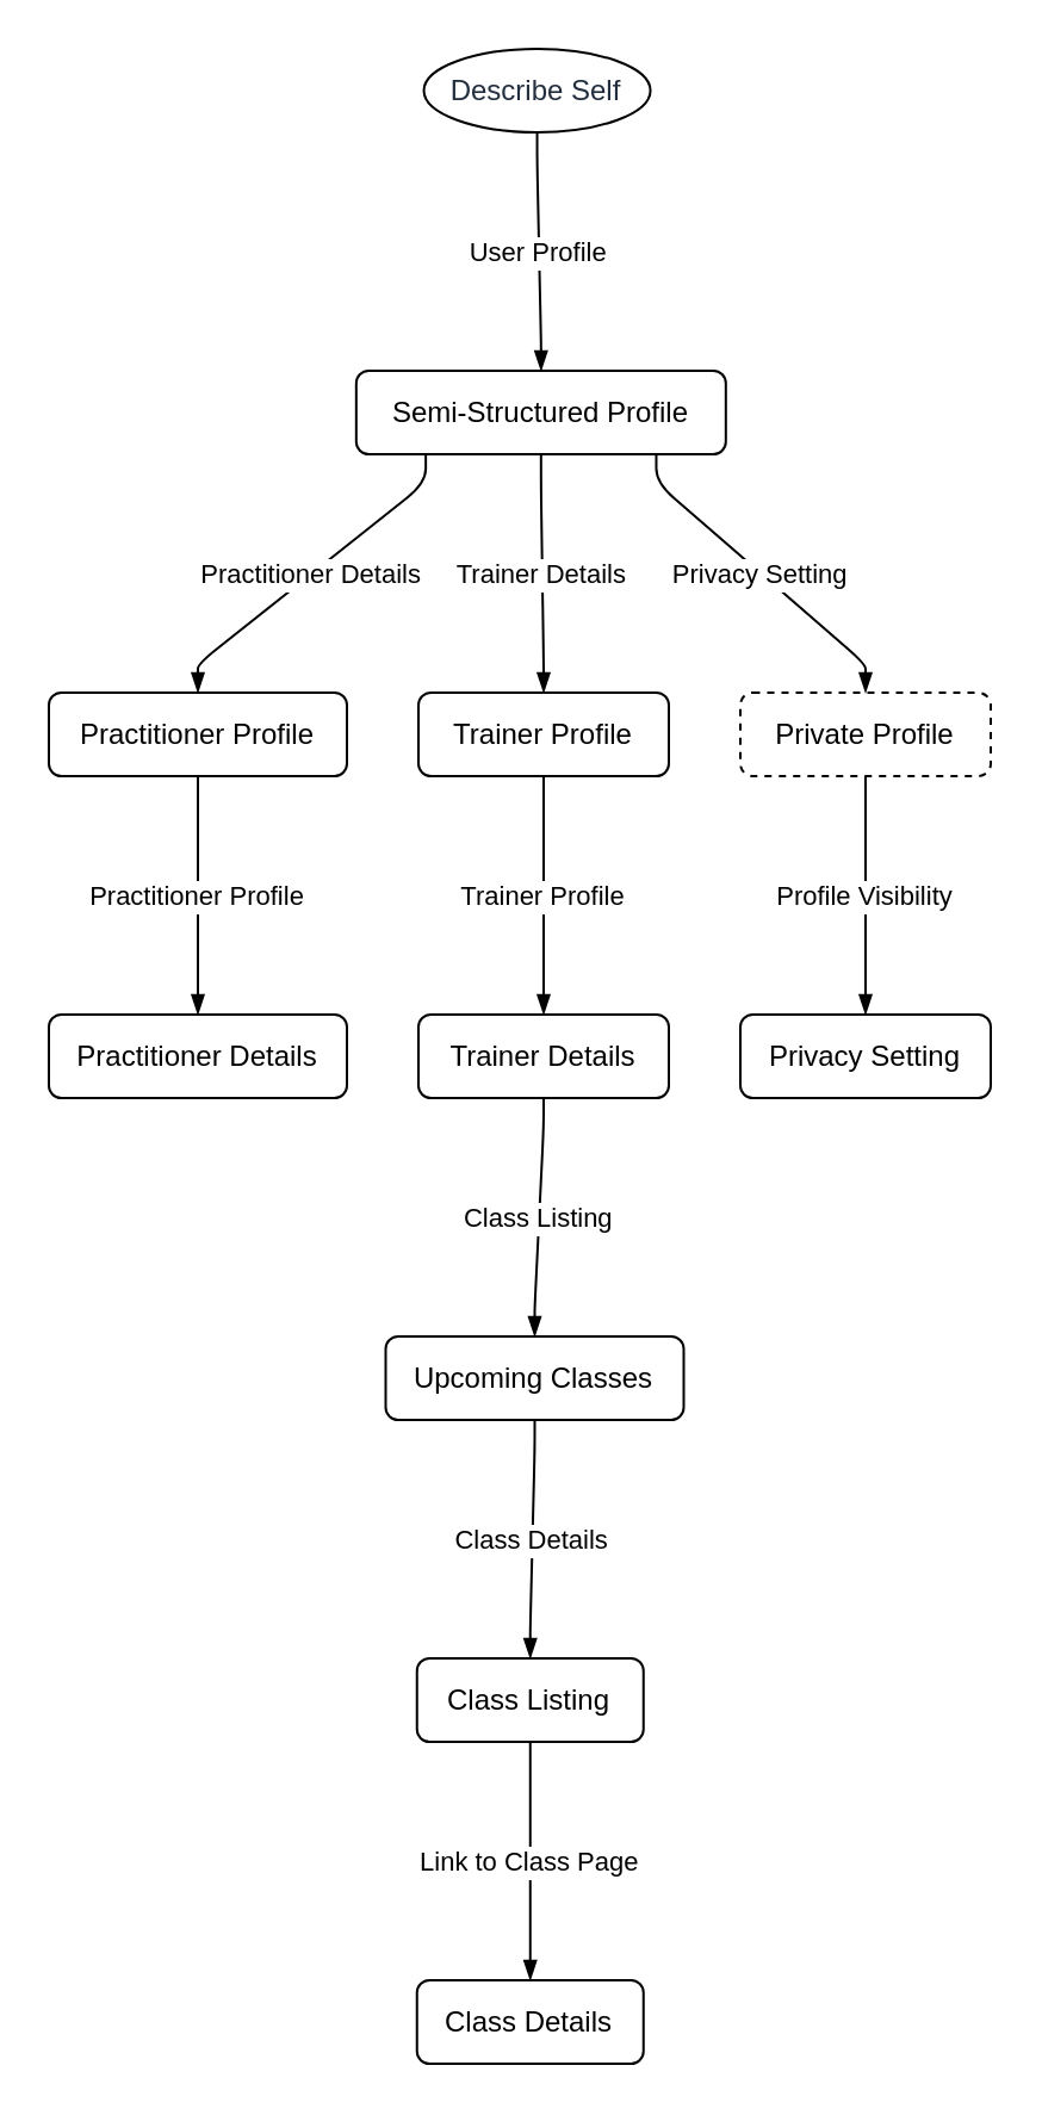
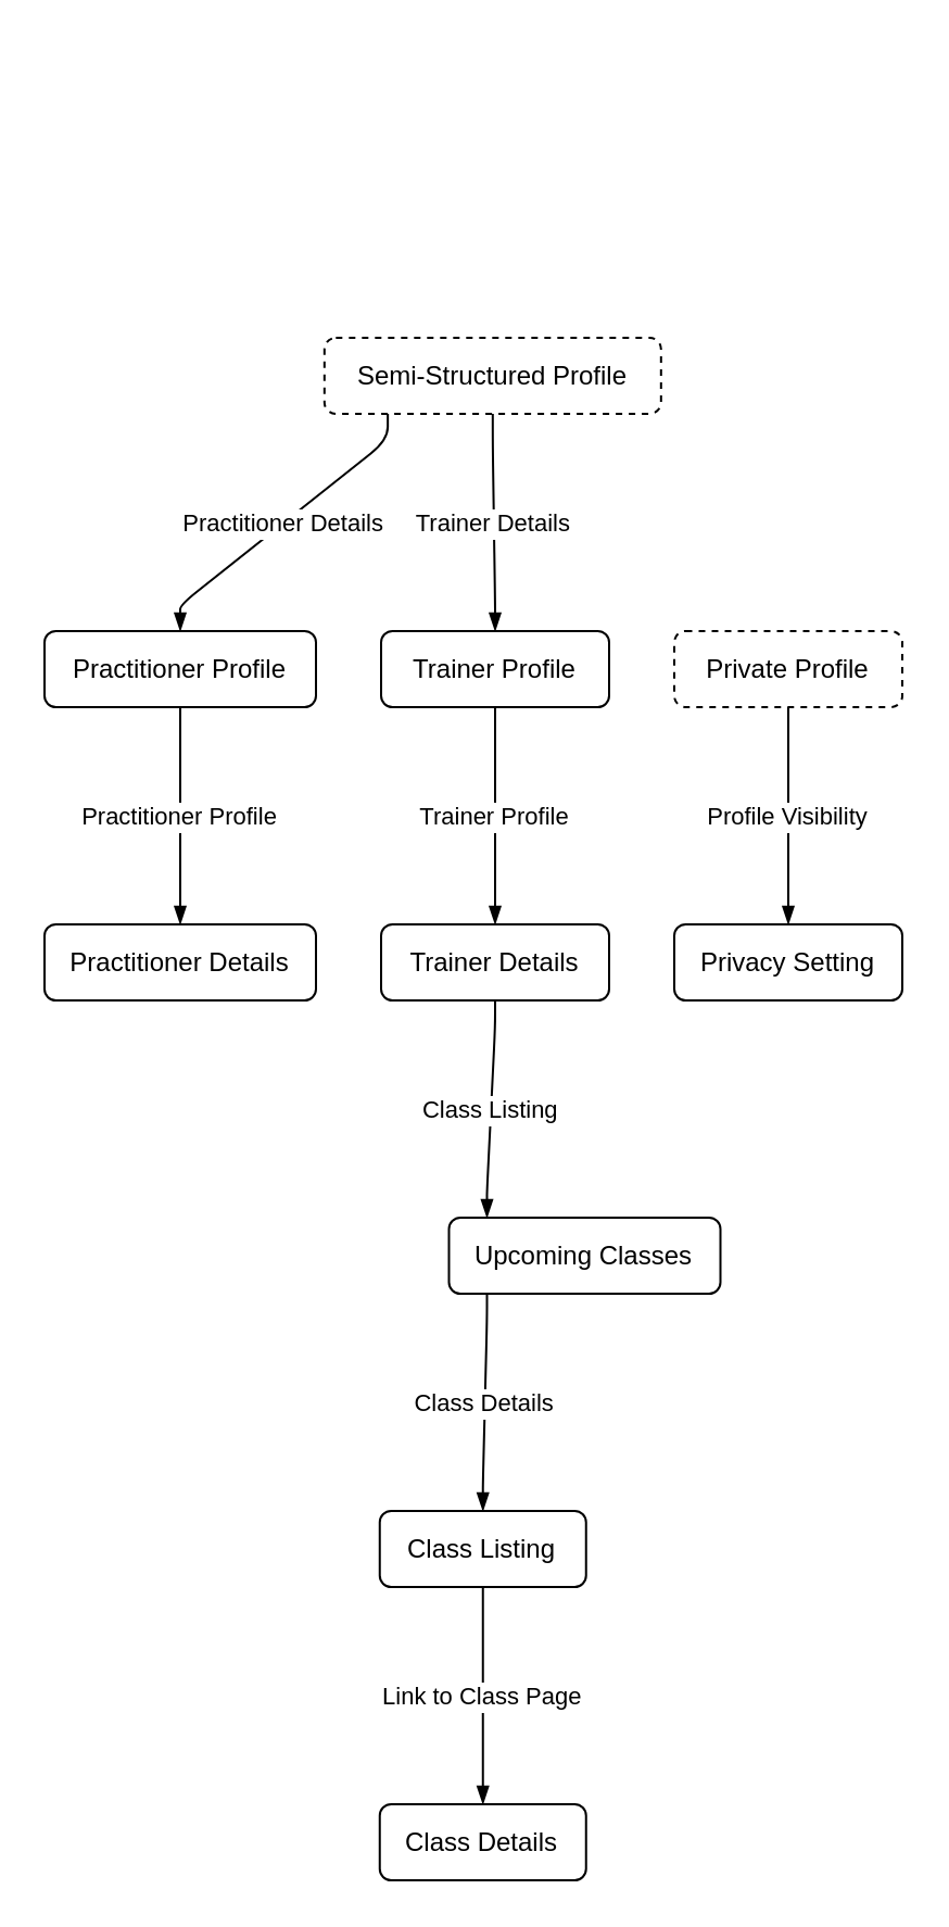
- <mxCell id="2" value="Describe Self" style="shape=ellipse;perimeter=ellipsePerimeter;whiteSpace=wrap;html=1;fillColor=#ffffff;strokeColor=#000000;align=center;verticalAlign=middle;fontColor=#232F3E;" vertex="1" parent="1"><mxGeometry x="177.266" y="20" width="95" height="35" as="geometry" /></mxCell>
- <mxCell id="13" value="User Profile" style="endArrow=blockThin;endFill=1;fontSize=11;orthogonal=1;noEdgeStyle=1;" edge="1" parent="1" source="2" target="3"><mxGeometry relative="1" as="geometry"><Array as="points"><mxPoint x="224.766" y="67" /><mxPoint x="226.406" y="143" /></Array></mxGeometry></mxCell>
- <mxCell id="3" value="Semi-Structured Profile" style="whiteSpace=wrap;html=1;rounded=1;fillColor=#ffffff;strokeColor=#000000;" vertex="1" parent="1"><mxGeometry x="148.906" y="155" width="155" height="35" as="geometry" /></mxCell>
+ <mxCell id="3" value="Semi-Structured Profile" style="whiteSpace=wrap;html=1;rounded=1;fillColor=#ffffff;strokeColor=#000000;dashed=1;" vertex="1" parent="1"><mxGeometry x="148.906" y="155" width="155" height="35" as="geometry" /></mxCell>
- <mxCell id="18" value="Privacy Setting" style="endArrow=blockThin;endFill=1;fontSize=11;orthogonal=1;noEdgeStyle=1;" edge="1" parent="1" source="3" target="8"><mxGeometry relative="1" as="geometry"><Array as="points"><mxPoint x="274.74" y="202" /><mxPoint x="362.5" y="278" /></Array></mxGeometry></mxCell>
- <mxCell id="10" value="Upcoming Classes" style="whiteSpace=wrap;html=1;rounded=1;fillColor=#ffffff;strokeColor=#000000;" vertex="1" parent="1"><mxGeometry x="161.25" y="560" width="125" height="35" as="geometry" /></mxCell>
+ <mxCell id="10" value="Upcoming Classes" style="whiteSpace=wrap;html=1;rounded=1;fillColor=#ffffff;strokeColor=#000000;" vertex="1" parent="1"><mxGeometry x="206.25" y="560" width="125" height="35" as="geometry" /></mxCell>
